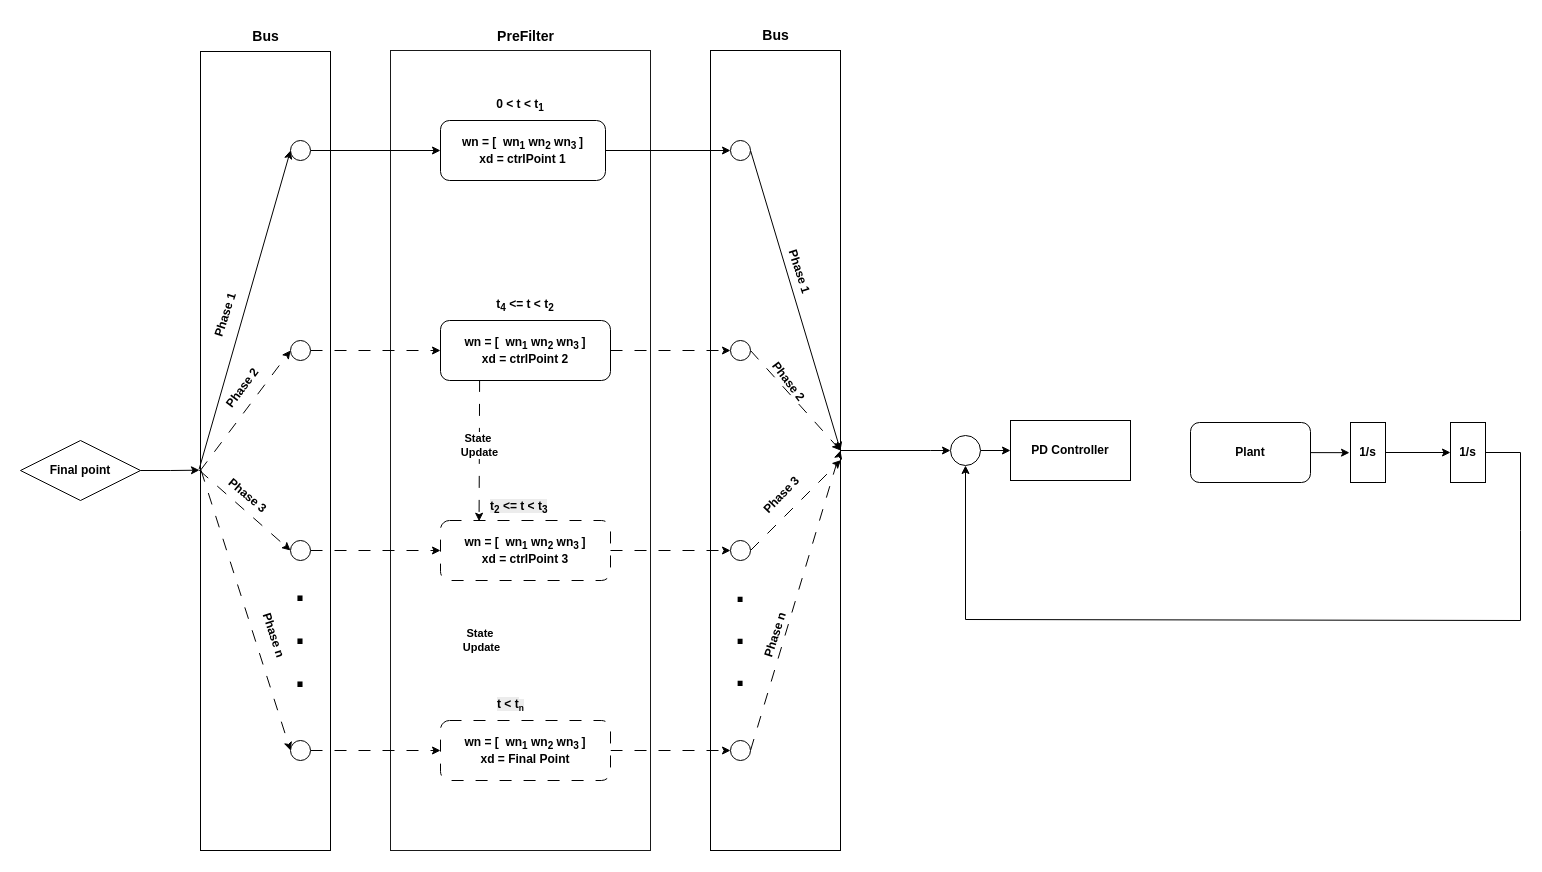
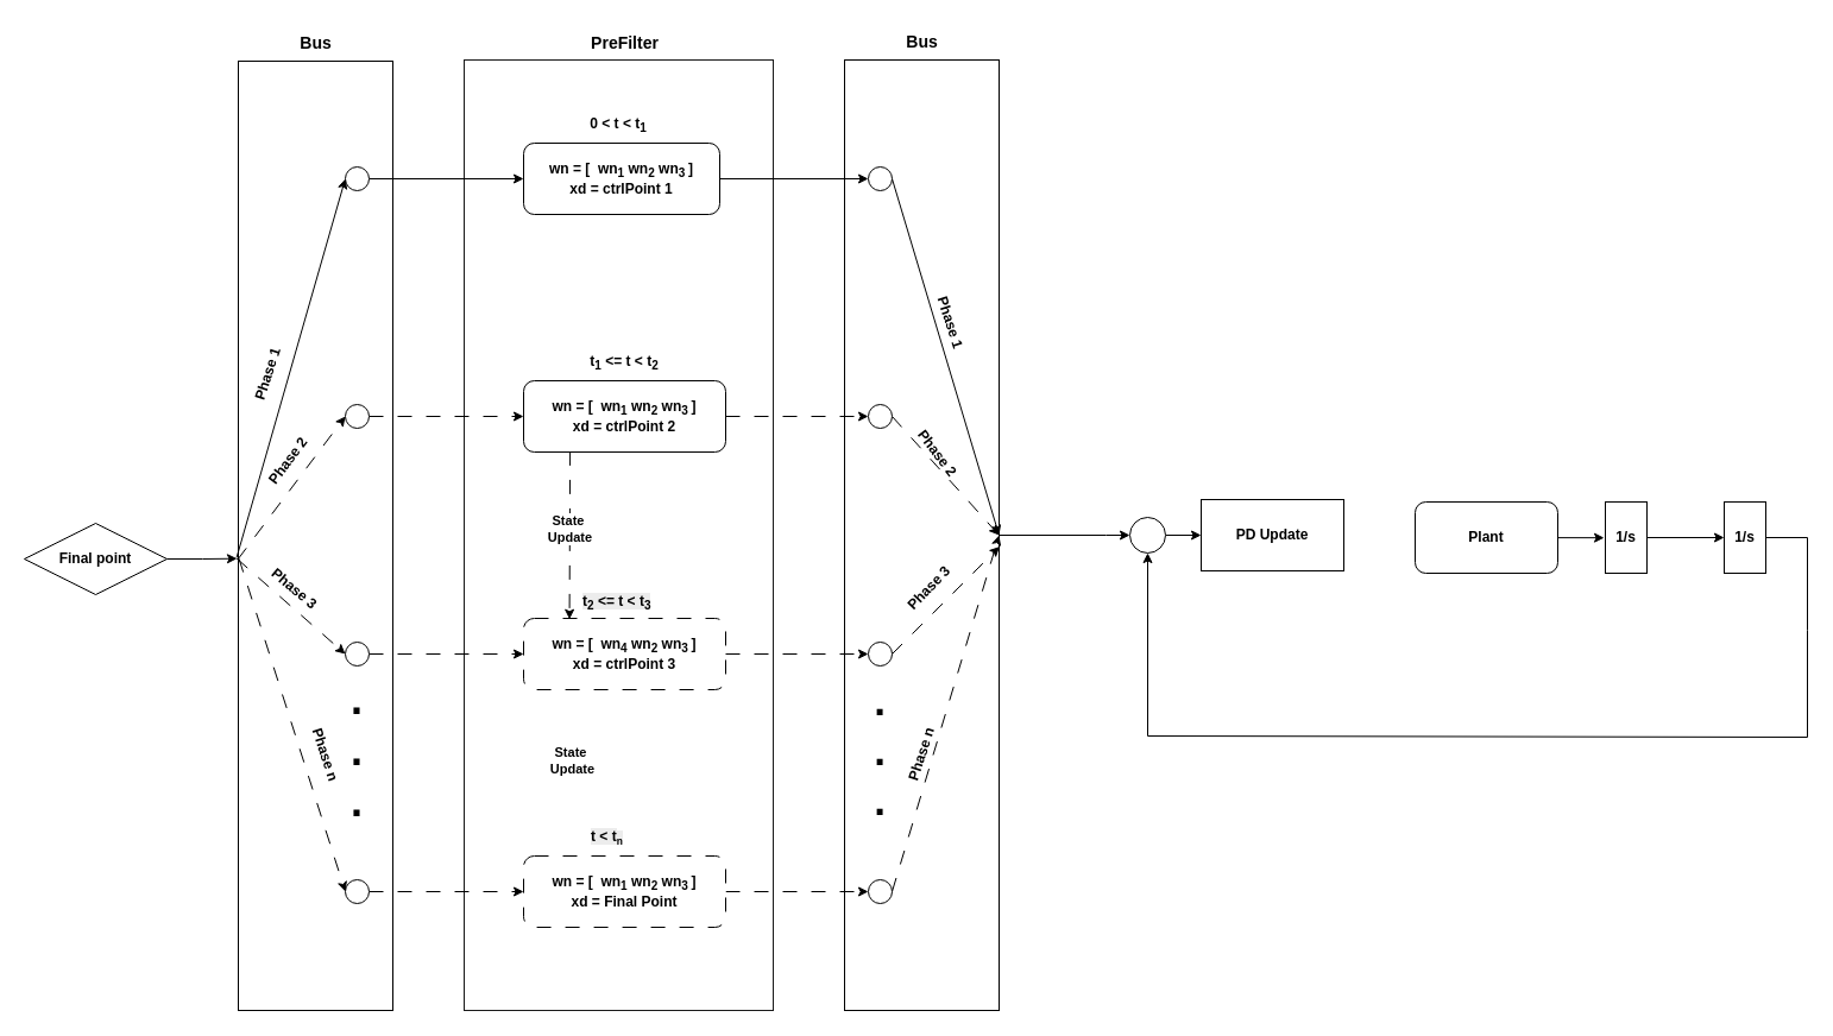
- <mxCell id="21" value="t&lt;sub&gt;4&lt;/sub&gt; &amp;lt;= t &amp;lt; t&lt;sub&gt;2&lt;/sub&gt;" style="text;html=1;align=center;verticalAlign=middle;whiteSpace=wrap;rounded=0;fontStyle=1" parent="1" vertex="1"><mxGeometry x="491.25" y="290" width="67.5" height="30" as="geometry" /></mxCell>
+ <mxCell id="21" value="t&lt;sub&gt;1&lt;/sub&gt; &amp;lt;= t &amp;lt; t&lt;sub&gt;2&lt;/sub&gt;" style="text;html=1;align=center;verticalAlign=middle;whiteSpace=wrap;rounded=0;fontStyle=1" parent="1" vertex="1"><mxGeometry x="491.25" y="290" width="67.5" height="30" as="geometry" /></mxCell>
- <mxCell id="9" value="PD Controller" style="whiteSpace=wrap;html=1;fontStyle=1" parent="1" vertex="1"><mxGeometry x="1010" y="420" width="120" height="60" as="geometry" /></mxCell>
+ <mxCell id="9" value="PD Update" style="whiteSpace=wrap;html=1;fontStyle=1" parent="1" vertex="1"><mxGeometry x="1010" y="420" width="120" height="60" as="geometry" /></mxCell>
- <mxCell id="19" value="wn = [&amp;nbsp; wn&lt;sub&gt;1&lt;/sub&gt;&amp;nbsp;wn&lt;sub&gt;2&lt;/sub&gt;&amp;nbsp;wn&lt;sub&gt;3&amp;nbsp;&lt;/sub&gt;]&lt;div&gt;xd = ctrlPoint 3&lt;/div&gt;" style="rounded=1;whiteSpace=wrap;html=1;shadow=0;dashed=1;dashPattern=12 12;fontStyle=1;spacing=0;" parent="1" vertex="1"><mxGeometry x="440" y="520" width="170" height="60" as="geometry" /></mxCell>
+ <mxCell id="19" value="wn = [&amp;nbsp; wn&lt;sub&gt;4&lt;/sub&gt;&amp;nbsp;wn&lt;sub&gt;2&lt;/sub&gt;&amp;nbsp;wn&lt;sub&gt;3&amp;nbsp;&lt;/sub&gt;]&lt;div&gt;xd = ctrlPoint 3&lt;/div&gt;" style="rounded=1;whiteSpace=wrap;html=1;shadow=0;dashed=1;dashPattern=12 12;fontStyle=1;spacing=0;" parent="1" vertex="1"><mxGeometry x="440" y="520" width="170" height="60" as="geometry" /></mxCell>
